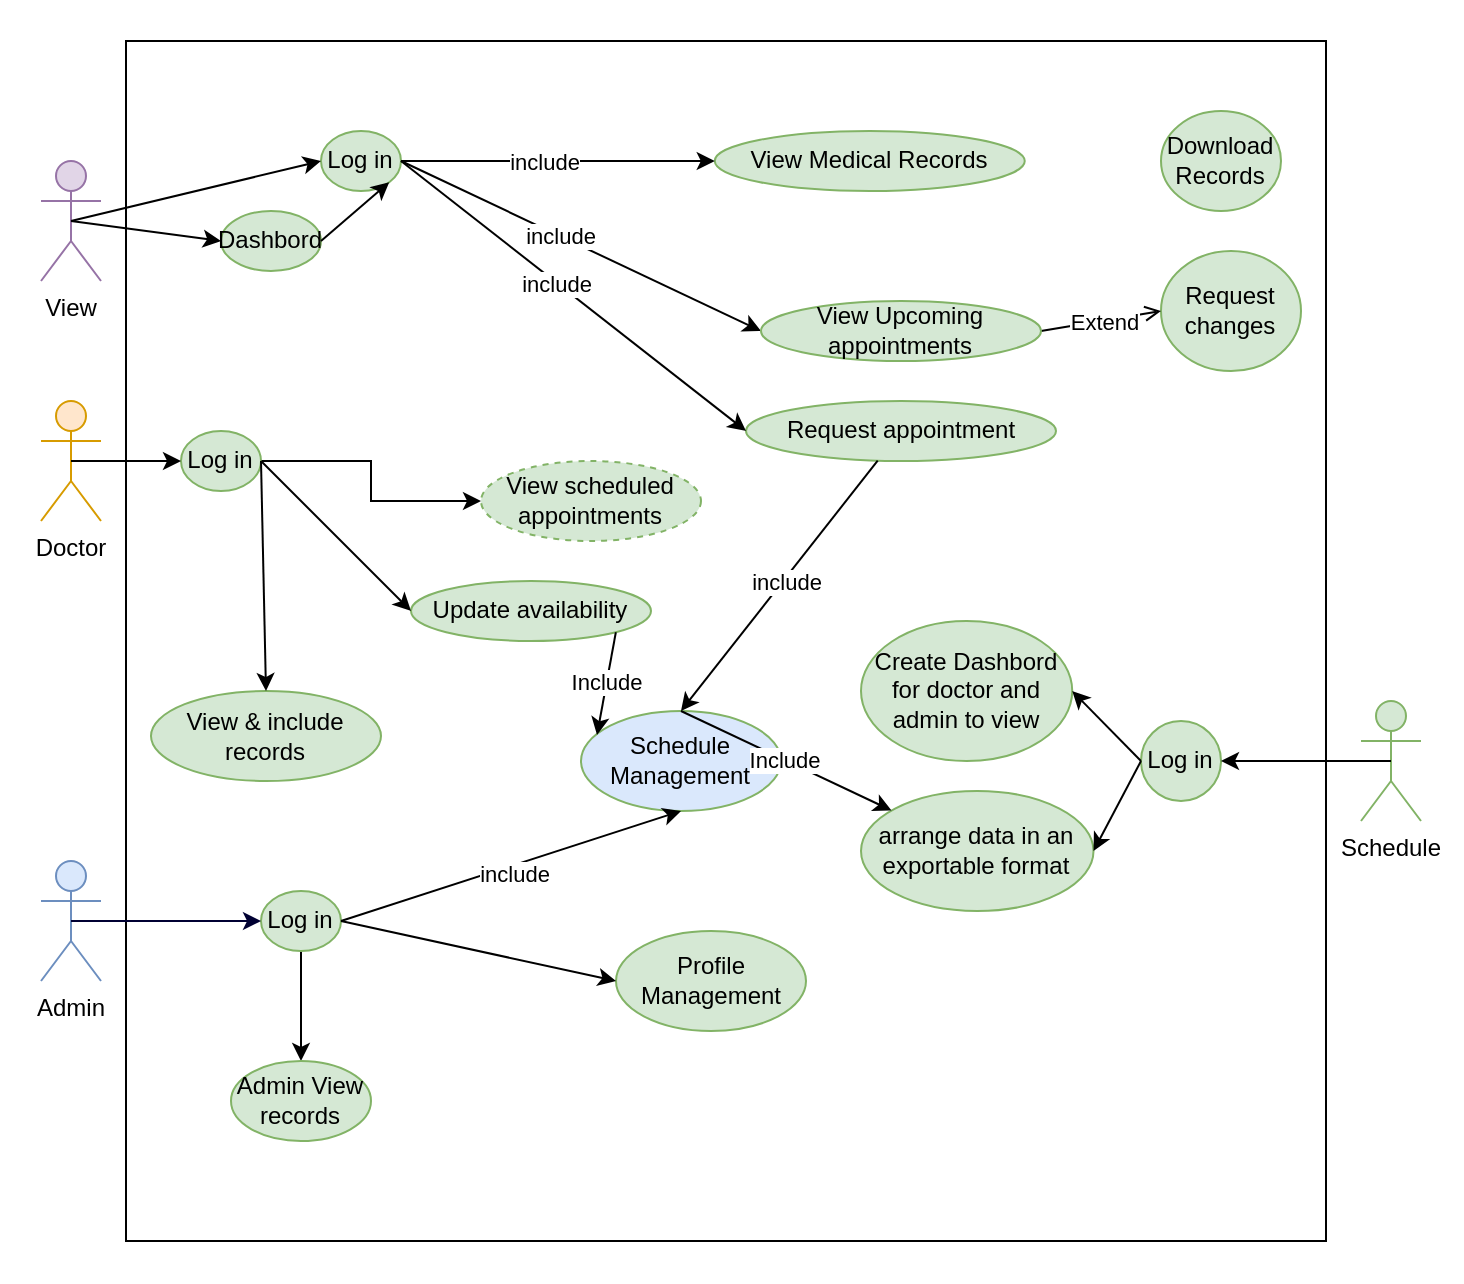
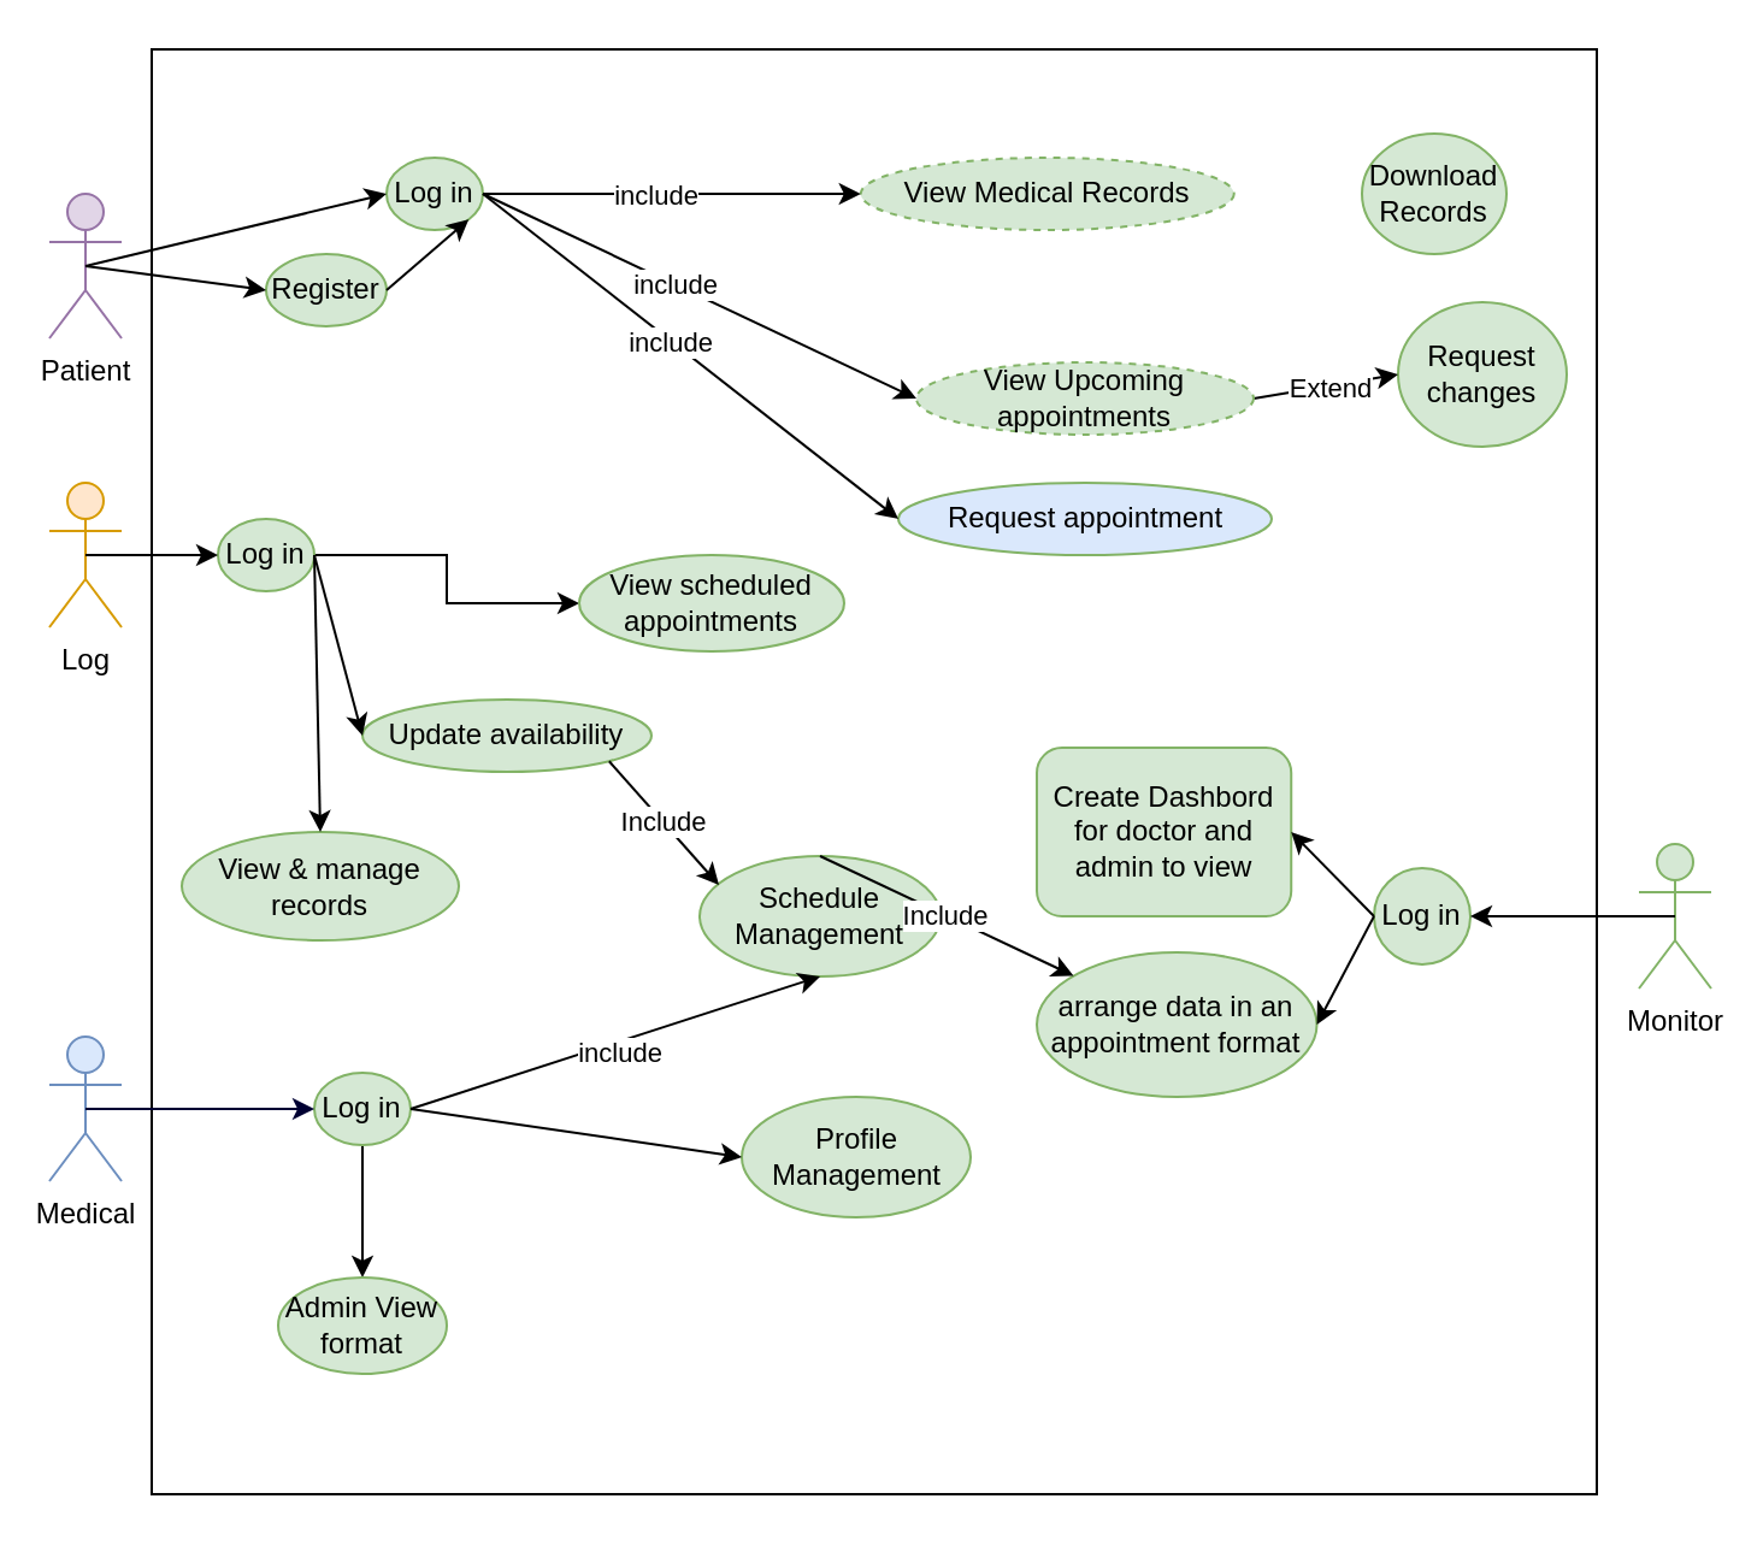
- <mxCell id="40" value="View Medical Records" style="ellipse;whiteSpace=wrap;html=1;fillColor=#d5e8d4;strokeColor=#82b366;" parent="1" vertex="1"><mxGeometry x="356.88" y="65" width="155" height="30" as="geometry" /></mxCell>
+ <mxCell id="40" value="View Medical Records" style="ellipse;whiteSpace=wrap;html=1;fillColor=#d5e8d4;strokeColor=#82b366;dashed=1;" parent="1" vertex="1"><mxGeometry x="356.88" y="65" width="155" height="30" as="geometry" /></mxCell>
- <mxCell id="46" value="Download Records" style="ellipse;whiteSpace=wrap;html=1;fillColor=#d5e8d4;strokeColor=#82b366;" parent="1" vertex="1"><mxGeometry x="580" y="55" width="60" height="50" as="geometry" /></mxCell>
+ <mxCell id="46" value="Download Records" style="ellipse;whiteSpace=wrap;html=1;fillColor=#d5e8d4;strokeColor=#82b366;" parent="1" vertex="1"><mxGeometry x="565" y="55" width="60" height="50" as="geometry" /></mxCell>
- <mxCell id="43" value="Dashbord" style="ellipse;whiteSpace=wrap;html=1;fillColor=#d5e8d4;strokeColor=#82b366;" parent="1" vertex="1"><mxGeometry x="110" y="105" width="50" height="30" as="geometry" /></mxCell>
+ <mxCell id="43" value="Register" style="ellipse;whiteSpace=wrap;html=1;fillColor=#d5e8d4;strokeColor=#82b366;" parent="1" vertex="1"><mxGeometry x="110" y="105" width="50" height="30" as="geometry" /></mxCell>
- <mxCell id="3" value="View" style="shape=umlActor;verticalLabelPosition=bottom;verticalAlign=top;html=1;outlineConnect=0;fillColor=#e1d5e7;strokeColor=#9673a6;" parent="1" vertex="1"><mxGeometry x="20" y="80" width="30" height="60" as="geometry" /></mxCell>
+ <mxCell id="3" value="Patient" style="shape=umlActor;verticalLabelPosition=bottom;verticalAlign=top;html=1;outlineConnect=0;fillColor=#e1d5e7;strokeColor=#9673a6;" parent="1" vertex="1"><mxGeometry x="20" y="80" width="30" height="60" as="geometry" /></mxCell>
- <mxCell id="16" value="" style="endArrow=open;html=1;rounded=0;entryX=0;entryY=0.5;entryDx=0;entryDy=0;exitX=1;exitY=0.5;exitDx=0;exitDy=0;" parent="1" source="26" target="15" edge="1"><mxGeometry width="50" height="50" relative="1" as="geometry"><mxPoint x="330" y="110" as="sourcePoint" /><mxPoint x="380" y="60" as="targetPoint" /></mxGeometry></mxCell>
+ <mxCell id="16" value="" style="endArrow=classic;html=1;rounded=0;entryX=0;entryY=0.5;entryDx=0;entryDy=0;exitX=1;exitY=0.5;exitDx=0;exitDy=0;" parent="1" source="26" target="15" edge="1"><mxGeometry width="50" height="50" relative="1" as="geometry"><mxPoint x="330" y="110" as="sourcePoint" /><mxPoint x="380" y="60" as="targetPoint" /></mxGeometry></mxCell>
- <mxCell id="26" value="View Upcoming appointments" style="ellipse;whiteSpace=wrap;html=1;fillColor=#d5e8d4;strokeColor=#82b366;" parent="1" vertex="1"><mxGeometry x="380" y="150" width="140" height="30" as="geometry" /></mxCell>
+ <mxCell id="26" value="View Upcoming appointments" style="ellipse;whiteSpace=wrap;html=1;fillColor=#d5e8d4;strokeColor=#82b366;dashed=1;" parent="1" vertex="1"><mxGeometry x="380" y="150" width="140" height="30" as="geometry" /></mxCell>
- <mxCell id="7" value="Request appointment" style="ellipse;whiteSpace=wrap;html=1;fillColor=#d5e8d4;strokeColor=#82b366;" parent="1" vertex="1"><mxGeometry x="372.5" y="200" width="155" height="30" as="geometry" /></mxCell>
+ <mxCell id="7" value="Request appointment" style="ellipse;whiteSpace=wrap;html=1;fillColor=#dae8fc;strokeColor=#82b366;" parent="1" vertex="1"><mxGeometry x="372.5" y="200" width="155" height="30" as="geometry" /></mxCell>
- <mxCell id="27" value="View scheduled appointments" style="ellipse;whiteSpace=wrap;html=1;fillColor=#d5e8d4;strokeColor=#82b366;dashed=1;" parent="1" vertex="1"><mxGeometry x="240" y="230" width="110" height="40" as="geometry" /></mxCell>
+ <mxCell id="27" value="View scheduled appointments" style="ellipse;whiteSpace=wrap;html=1;fillColor=#d5e8d4;strokeColor=#82b366;" parent="1" vertex="1"><mxGeometry x="240" y="230" width="110" height="40" as="geometry" /></mxCell>
- <mxCell id="5" value="Doctor&lt;div&gt;&lt;br&gt;&lt;/div&gt;" style="shape=umlActor;verticalLabelPosition=bottom;verticalAlign=top;html=1;outlineConnect=0;fillColor=#ffe6cc;strokeColor=#d79b00;" parent="1" vertex="1"><mxGeometry x="20" y="200" width="30" height="60" as="geometry" /></mxCell>
+ <mxCell id="5" value="Log&lt;div&gt;&lt;br&gt;&lt;/div&gt;" style="shape=umlActor;verticalLabelPosition=bottom;verticalAlign=top;html=1;outlineConnect=0;fillColor=#ffe6cc;strokeColor=#d79b00;" parent="1" vertex="1"><mxGeometry x="20" y="200" width="30" height="60" as="geometry" /></mxCell>
- <mxCell id="48" value="" style="endArrow=classic;html=1;rounded=0;entryX=0.5;entryY=0;entryDx=0;entryDy=0;" edge="1" parent="1" source="7" target="8"><mxGeometry width="50" height="50" relative="1" as="geometry"><mxPoint x="380" y="320" as="sourcePoint" /><mxPoint x="430" y="270" as="targetPoint" /></mxGeometry></mxCell>
- <mxCell id="49" value="include" style="edgeLabel;html=1;align=center;verticalAlign=middle;resizable=0;points=[];" vertex="1" connectable="0" parent="48"><mxGeometry x="-0.054" y="2" relative="1" as="geometry"><mxPoint x="-1" as="offset" /></mxGeometry></mxCell>
- <mxCell id="30" value="Update availability" style="ellipse;whiteSpace=wrap;html=1;fillColor=#d5e8d4;strokeColor=#82b366;" parent="1" vertex="1"><mxGeometry x="205" y="290" width="120" height="30" as="geometry" /></mxCell>
+ <mxCell id="30" value="Update availability" style="ellipse;whiteSpace=wrap;html=1;fillColor=#d5e8d4;strokeColor=#82b366;" parent="1" vertex="1"><mxGeometry x="150" y="290" width="120" height="30" as="geometry" /></mxCell>
- <mxCell id="9" value="Create Dashbord&lt;div&gt;for doctor and admin to view&lt;/div&gt;" style="ellipse;whiteSpace=wrap;html=1;fillColor=#d5e8d4;strokeColor=#82b366;" parent="1" vertex="1"><mxGeometry x="430" y="310" width="105.62" height="70" as="geometry" /></mxCell>
+ <mxCell id="9" value="Create Dashbord&lt;div&gt;for doctor and admin to view&lt;/div&gt;" style="whiteSpace=wrap;html=1;fillColor=#d5e8d4;strokeColor=#82b366;rounded=1;" parent="1" vertex="1"><mxGeometry x="430" y="310" width="105.62" height="70" as="geometry" /></mxCell>
- <mxCell id="28" value="View &amp;amp; include records" style="ellipse;whiteSpace=wrap;html=1;fillColor=#d5e8d4;strokeColor=#82b366;" parent="1" vertex="1"><mxGeometry x="75" y="345" width="115" height="45" as="geometry" /></mxCell>
+ <mxCell id="28" value="View &amp;amp; manage records" style="ellipse;whiteSpace=wrap;html=1;fillColor=#d5e8d4;strokeColor=#82b366;" parent="1" vertex="1"><mxGeometry x="75" y="345" width="115" height="45" as="geometry" /></mxCell>
- <mxCell id="8" value="Schedule Management" style="ellipse;whiteSpace=wrap;html=1;fillColor=#dae8fc;strokeColor=#82b366;" parent="1" vertex="1"><mxGeometry x="290" y="355" width="100" height="50" as="geometry" /></mxCell>
+ <mxCell id="8" value="Schedule Management" style="ellipse;whiteSpace=wrap;html=1;fillColor=#d5e8d4;strokeColor=#82b366;" parent="1" vertex="1"><mxGeometry x="290" y="355" width="100" height="50" as="geometry" /></mxCell>
- <mxCell id="6" value="Schedule&lt;div&gt;&lt;br&gt;&lt;/div&gt;" style="shape=umlActor;verticalLabelPosition=bottom;verticalAlign=top;html=1;outlineConnect=0;fillColor=#d5e8d4;strokeColor=#82b366;" parent="1" vertex="1"><mxGeometry x="680" y="350" width="30" height="60" as="geometry" /></mxCell>
+ <mxCell id="6" value="Monitor&lt;div&gt;&lt;br&gt;&lt;/div&gt;" style="shape=umlActor;verticalLabelPosition=bottom;verticalAlign=top;html=1;outlineConnect=0;fillColor=#d5e8d4;strokeColor=#82b366;" parent="1" vertex="1"><mxGeometry x="680" y="350" width="30" height="60" as="geometry" /></mxCell>
- <mxCell id="10" value="arrange data in an exportable format" style="ellipse;whiteSpace=wrap;html=1;fillColor=#d5e8d4;strokeColor=#82b366;" parent="1" vertex="1"><mxGeometry x="430" y="395" width="116.25" height="60" as="geometry" /></mxCell>
+ <mxCell id="10" value="arrange data in an appointment format" style="ellipse;whiteSpace=wrap;html=1;fillColor=#d5e8d4;strokeColor=#82b366;" parent="1" vertex="1"><mxGeometry x="430" y="395" width="116.25" height="60" as="geometry" /></mxCell>
- <mxCell id="38" value="Profile Management" style="ellipse;whiteSpace=wrap;html=1;fillColor=#d5e8d4;strokeColor=#82b366;" parent="1" vertex="1"><mxGeometry x="307.5" y="465" width="95" height="50" as="geometry" /></mxCell>
+ <mxCell id="38" value="Profile Management" style="ellipse;whiteSpace=wrap;html=1;fillColor=#d5e8d4;strokeColor=#82b366;" parent="1" vertex="1"><mxGeometry x="307.5" y="455" width="95" height="50" as="geometry" /></mxCell>
- <mxCell id="4" value="Admin" style="shape=umlActor;verticalLabelPosition=bottom;verticalAlign=top;html=1;outlineConnect=0;fillColor=#dae8fc;strokeColor=#6c8ebf;" parent="1" vertex="1"><mxGeometry x="20" y="430" width="30" height="60" as="geometry" /></mxCell>
+ <mxCell id="4" value="Medical" style="shape=umlActor;verticalLabelPosition=bottom;verticalAlign=top;html=1;outlineConnect=0;fillColor=#dae8fc;strokeColor=#6c8ebf;" parent="1" vertex="1"><mxGeometry x="20" y="430" width="30" height="60" as="geometry" /></mxCell>
- <mxCell id="51" value="Admin View records" style="ellipse;whiteSpace=wrap;html=1;fillColor=#d5e8d4;strokeColor=#82b366;" vertex="1" parent="1"><mxGeometry x="115" y="530" width="70" height="40" as="geometry" /></mxCell>
+ <mxCell id="51" value="Admin View format" style="ellipse;whiteSpace=wrap;html=1;fillColor=#d5e8d4;strokeColor=#82b366;" vertex="1" parent="1"><mxGeometry x="115" y="530" width="70" height="40" as="geometry" /></mxCell>
